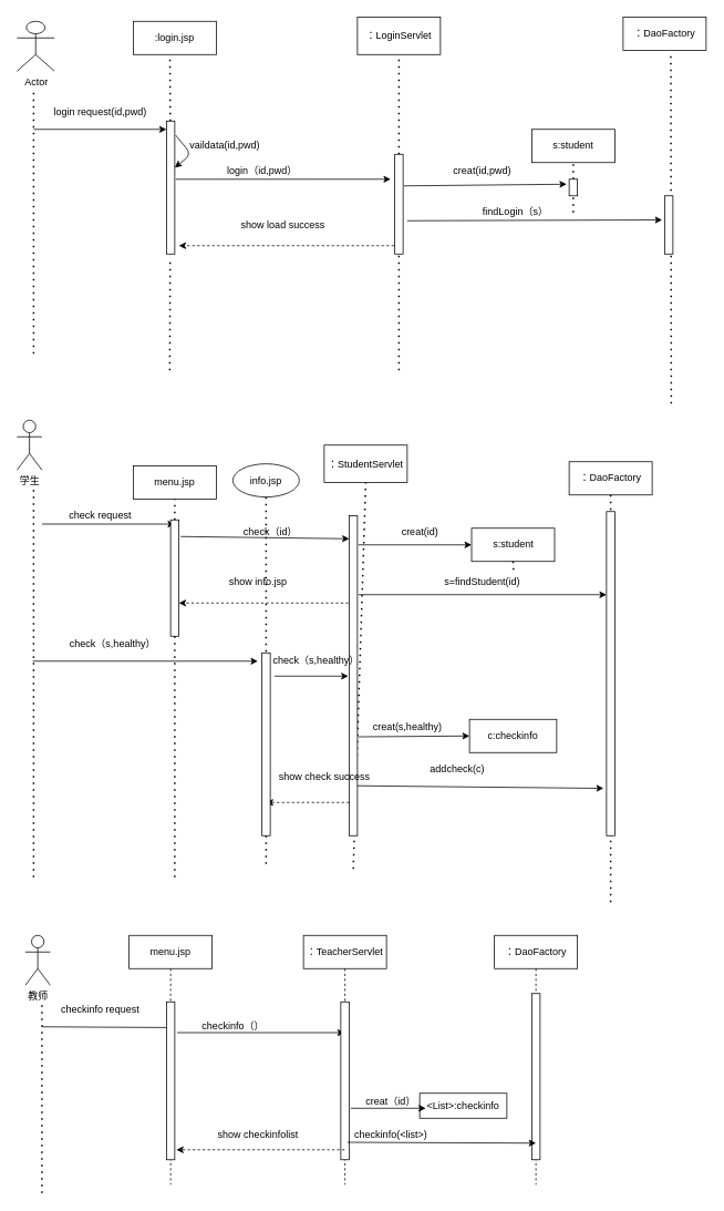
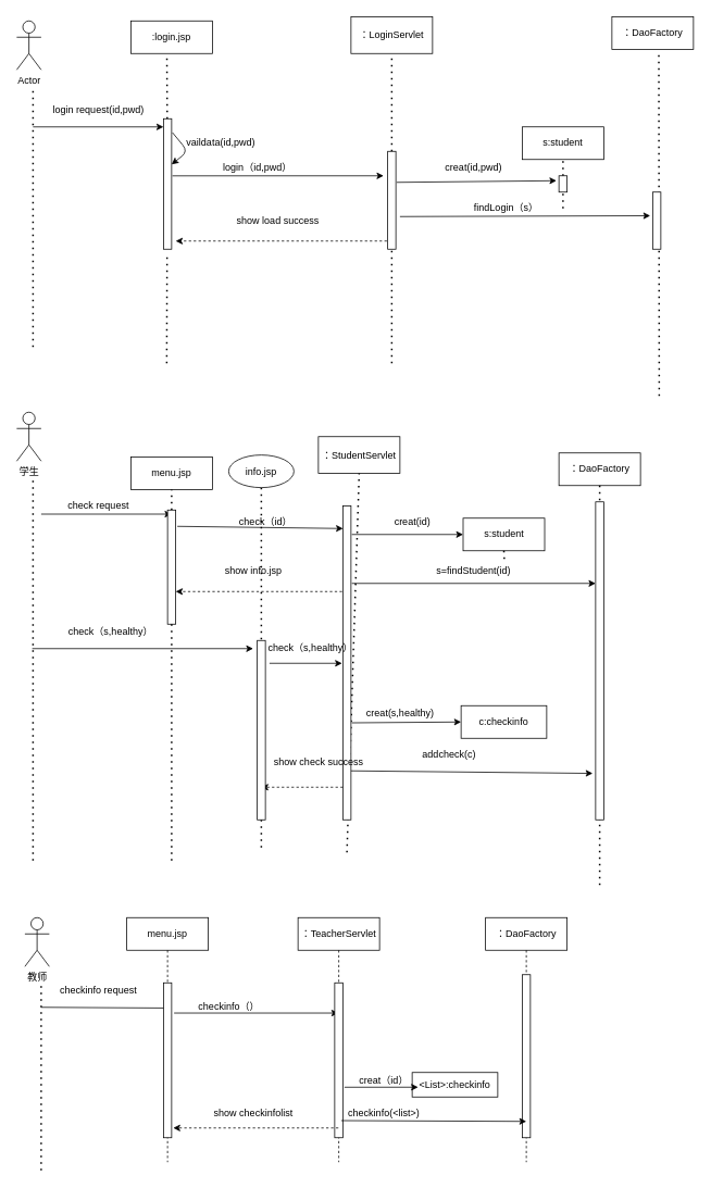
- <mxCell id="2" value="Actor" style="shape=umlActor;verticalLabelPosition=bottom;verticalAlign=top;html=1;outlineConnect=0;" parent="1" vertex="1"><mxGeometry x="20" y="25" width="45" height="60" as="geometry" /></mxCell>
+ <mxCell id="2" value="Actor" style="shape=umlActor;verticalLabelPosition=bottom;verticalAlign=top;html=1;outlineConnect=0;" parent="1" vertex="1"><mxGeometry x="20" y="25" width="30" height="60" as="geometry" /></mxCell>
